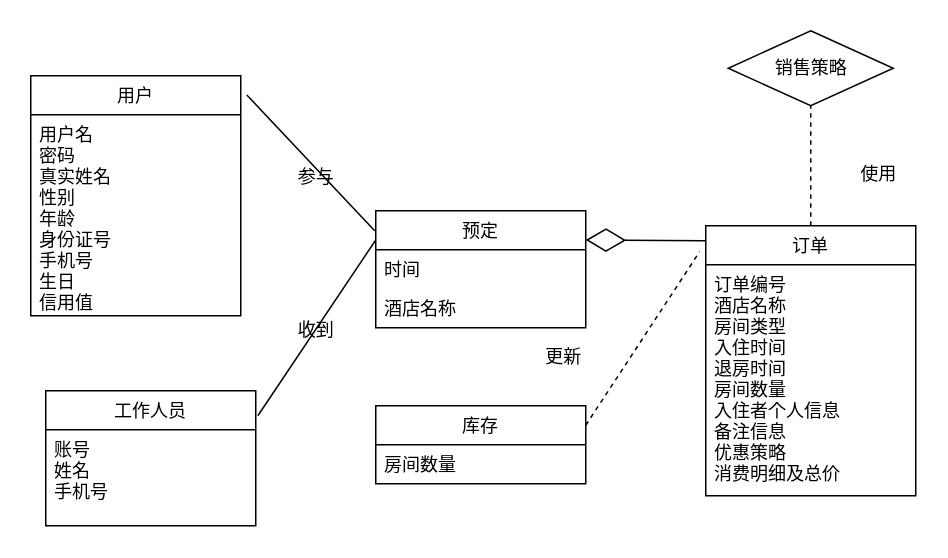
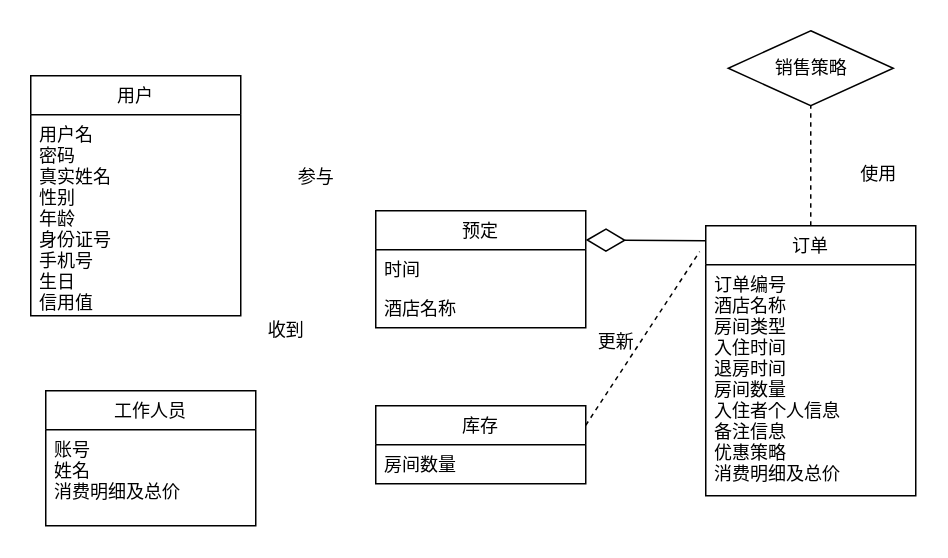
- <mxCell id="5" value="" style="endArrow=none;html=1;exitX=1.029;exitY=0.08;exitDx=0;exitDy=0;exitPerimeter=0;entryX=-0.005;entryY=0.171;entryDx=0;entryDy=0;entryPerimeter=0;" parent="1" source="7" target="2" edge="1"><mxGeometry width="50" height="50" relative="1" as="geometry"><mxPoint x="300" y="220" as="sourcePoint" /><mxPoint x="350" y="170" as="targetPoint" /></mxGeometry></mxCell>
- <mxCell id="14" value="" style="endArrow=none;html=1;exitX=1.01;exitY=0.185;exitDx=0;exitDy=0;exitPerimeter=0;entryX=0;entryY=0.25;entryDx=0;entryDy=0;" parent="1" source="12" target="2" edge="1"><mxGeometry width="50" height="50" relative="1" as="geometry"><mxPoint x="300" y="220" as="sourcePoint" /><mxPoint x="350" y="170" as="targetPoint" /></mxGeometry></mxCell>
- <mxCell id="15" value="收到" style="text;html=1;align=center;verticalAlign=middle;resizable=0;points=[];autosize=1;" parent="1" vertex="1"><mxGeometry x="190" y="210" width="40" height="20" as="geometry" /></mxCell>
+ <mxCell id="15" value="收到" style="text;html=1;align=center;verticalAlign=middle;resizable=0;points=[];autosize=1;" parent="1" vertex="1"><mxGeometry x="170" y="210" width="40" height="20" as="geometry" /></mxCell>
- <mxCell id="19" value="更新" style="text;html=1;align=center;verticalAlign=middle;resizable=0;points=[];autosize=1;" parent="1" vertex="1"><mxGeometry x="355" y="228" width="40" height="20" as="geometry" /></mxCell>
+ <mxCell id="19" value="更新" style="text;html=1;align=center;verticalAlign=middle;resizable=0;points=[];autosize=1;" parent="1" vertex="1"><mxGeometry x="390" y="218" width="40" height="20" as="geometry" /></mxCell>
- <mxCell id="13" value="账号&#10;姓名&#10;手机号" style="text;strokeColor=none;fillColor=none;align=left;verticalAlign=top;spacingLeft=4;spacingRight=4;overflow=hidden;rotatable=0;points=[[0,0.5],[1,0.5]];portConstraint=eastwest;" parent="12" vertex="1"><mxGeometry y="26" width="140" height="64" as="geometry" /></mxCell>
+ <mxCell id="13" value="账号&#10;姓名&#10;消费明细及总价" style="text;strokeColor=none;fillColor=none;align=left;verticalAlign=top;spacingLeft=4;spacingRight=4;overflow=hidden;rotatable=0;points=[[0,0.5],[1,0.5]];portConstraint=eastwest;" parent="12" vertex="1"><mxGeometry y="26" width="140" height="64" as="geometry" /></mxCell>
